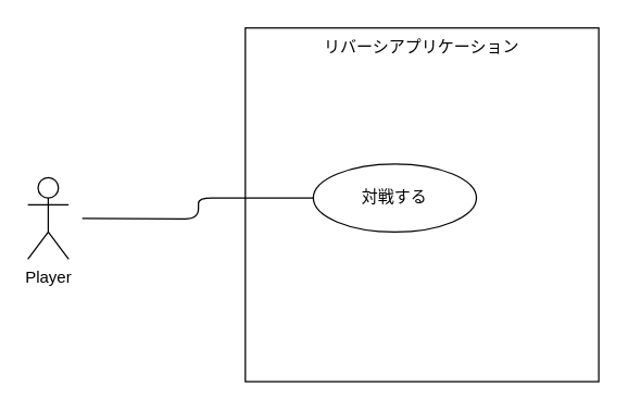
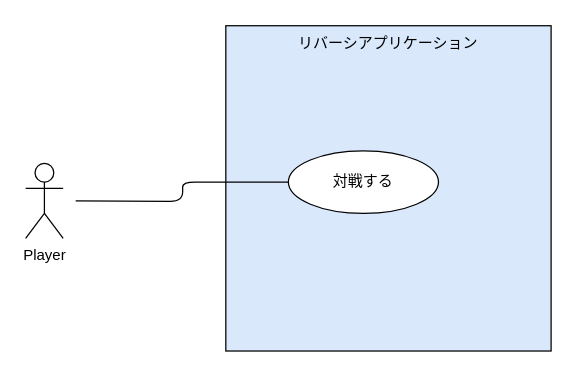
- <mxCell id="2" value="リバーシアプリケーション" style="whiteSpace=wrap;html=1;aspect=fixed;verticalAlign=top;" vertex="1" parent="1"><mxGeometry x="180" y="20" width="260" height="260" as="geometry" /></mxCell>
+ <mxCell id="2" value="リバーシアプリケーション" style="whiteSpace=wrap;html=1;aspect=fixed;verticalAlign=top;fillColor=#dae8fc;" vertex="1" parent="1"><mxGeometry x="180" y="20" width="260" height="260" as="geometry" /></mxCell>
